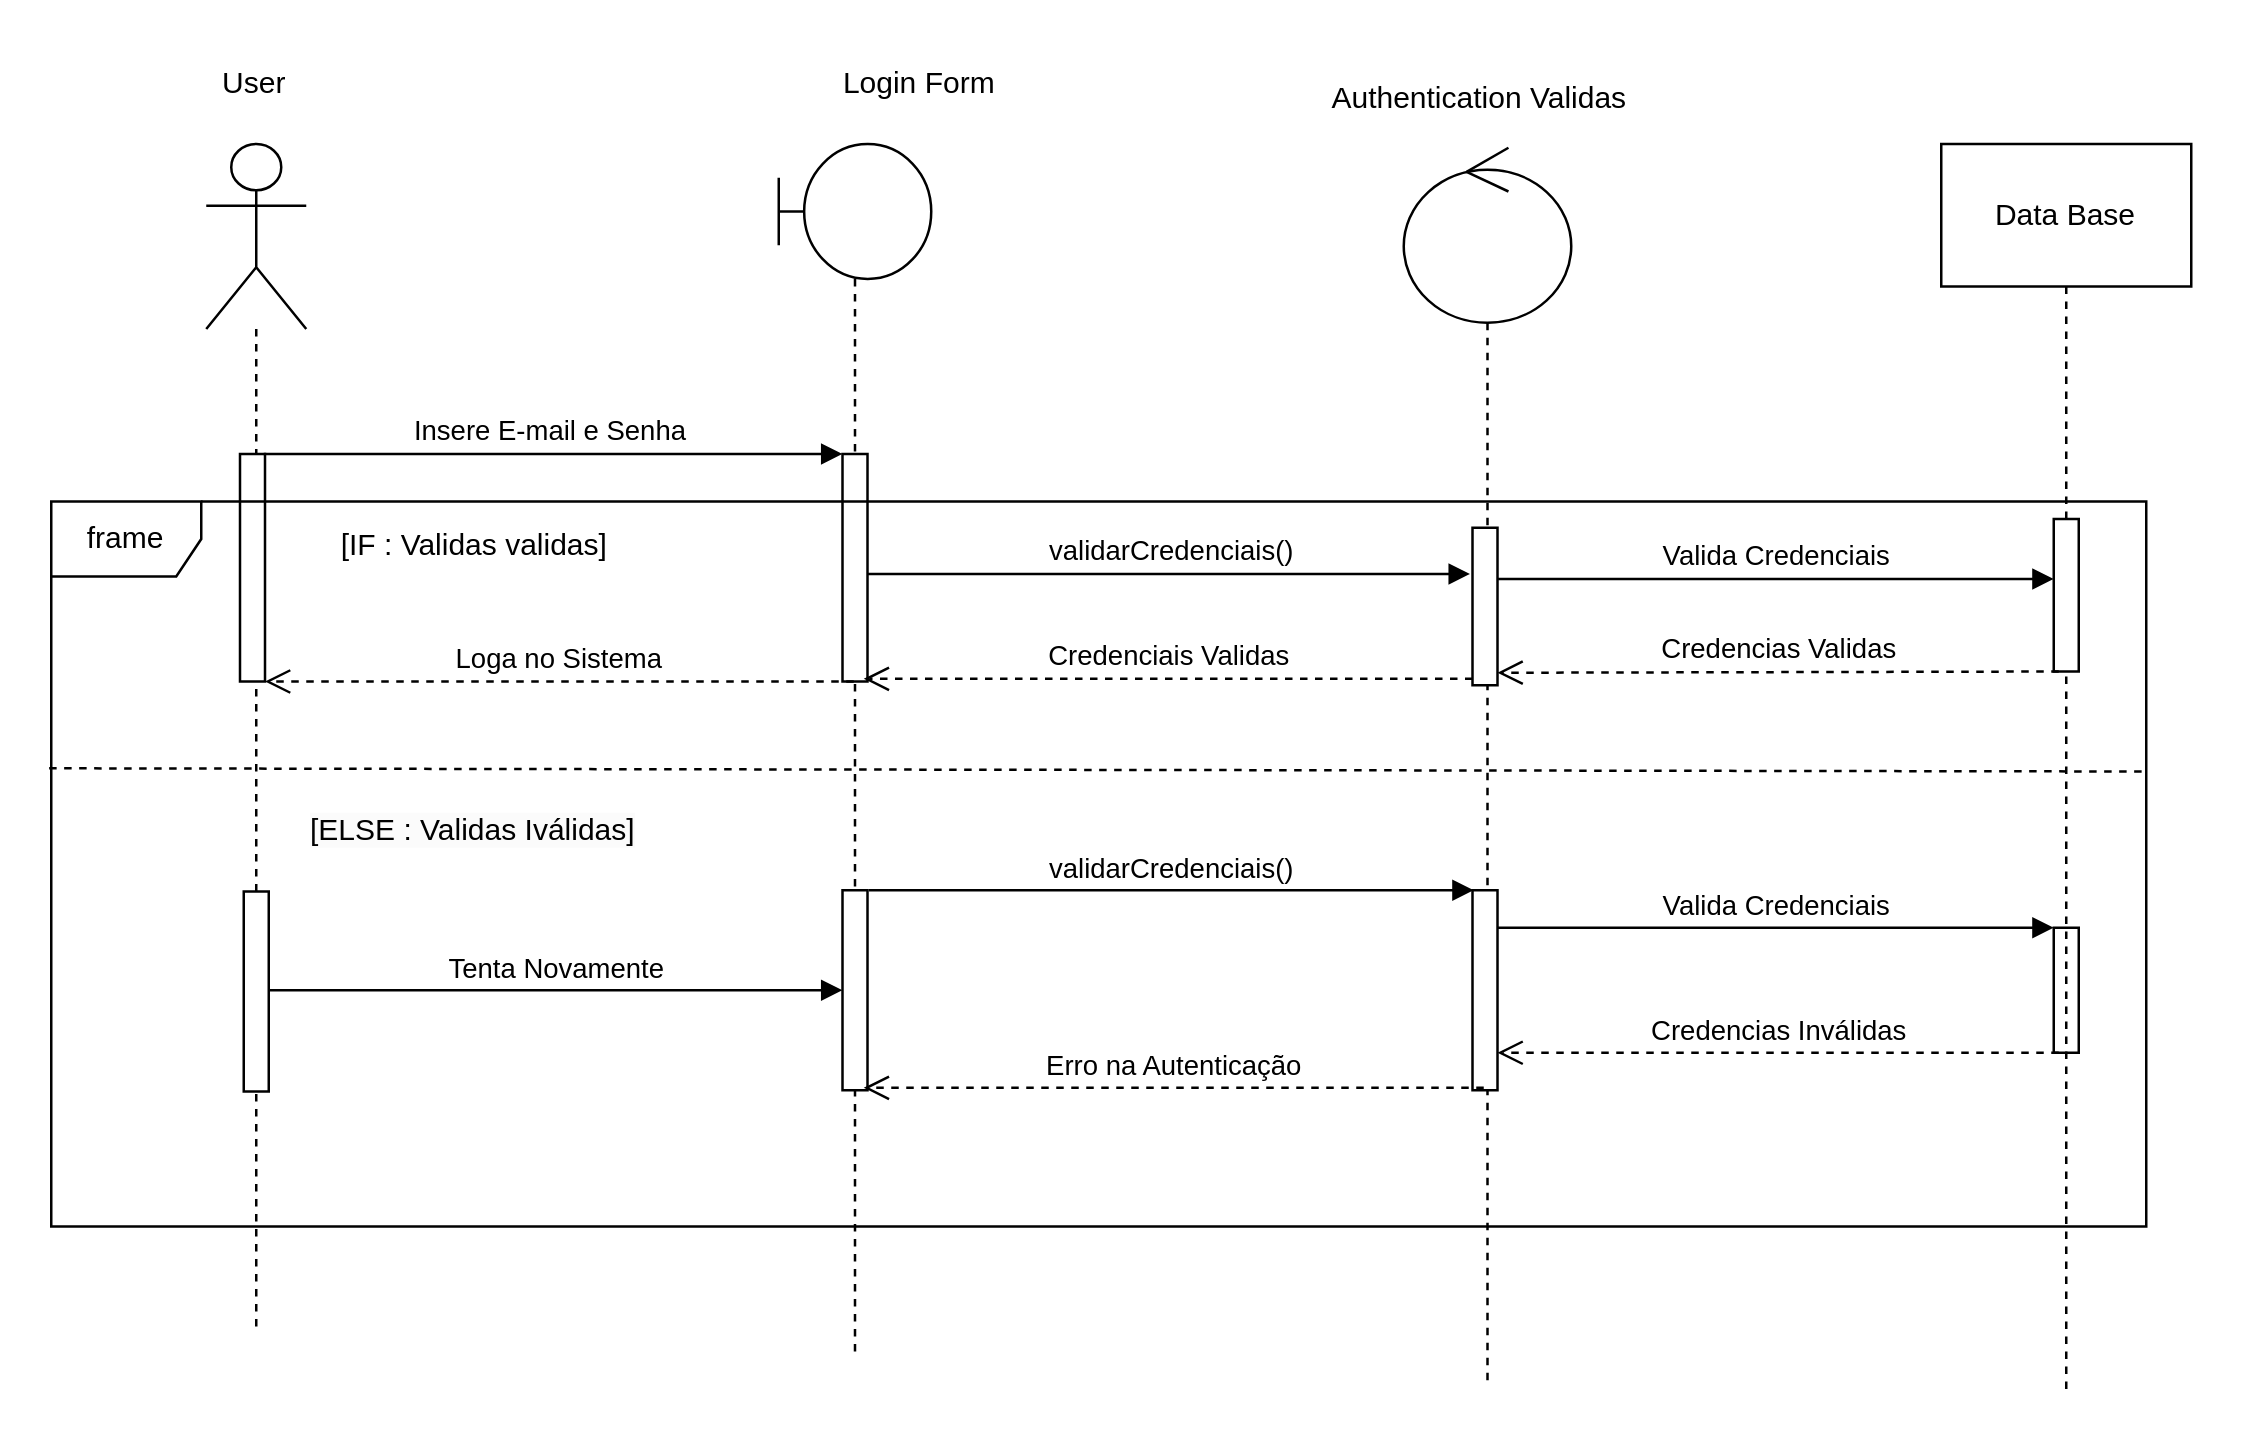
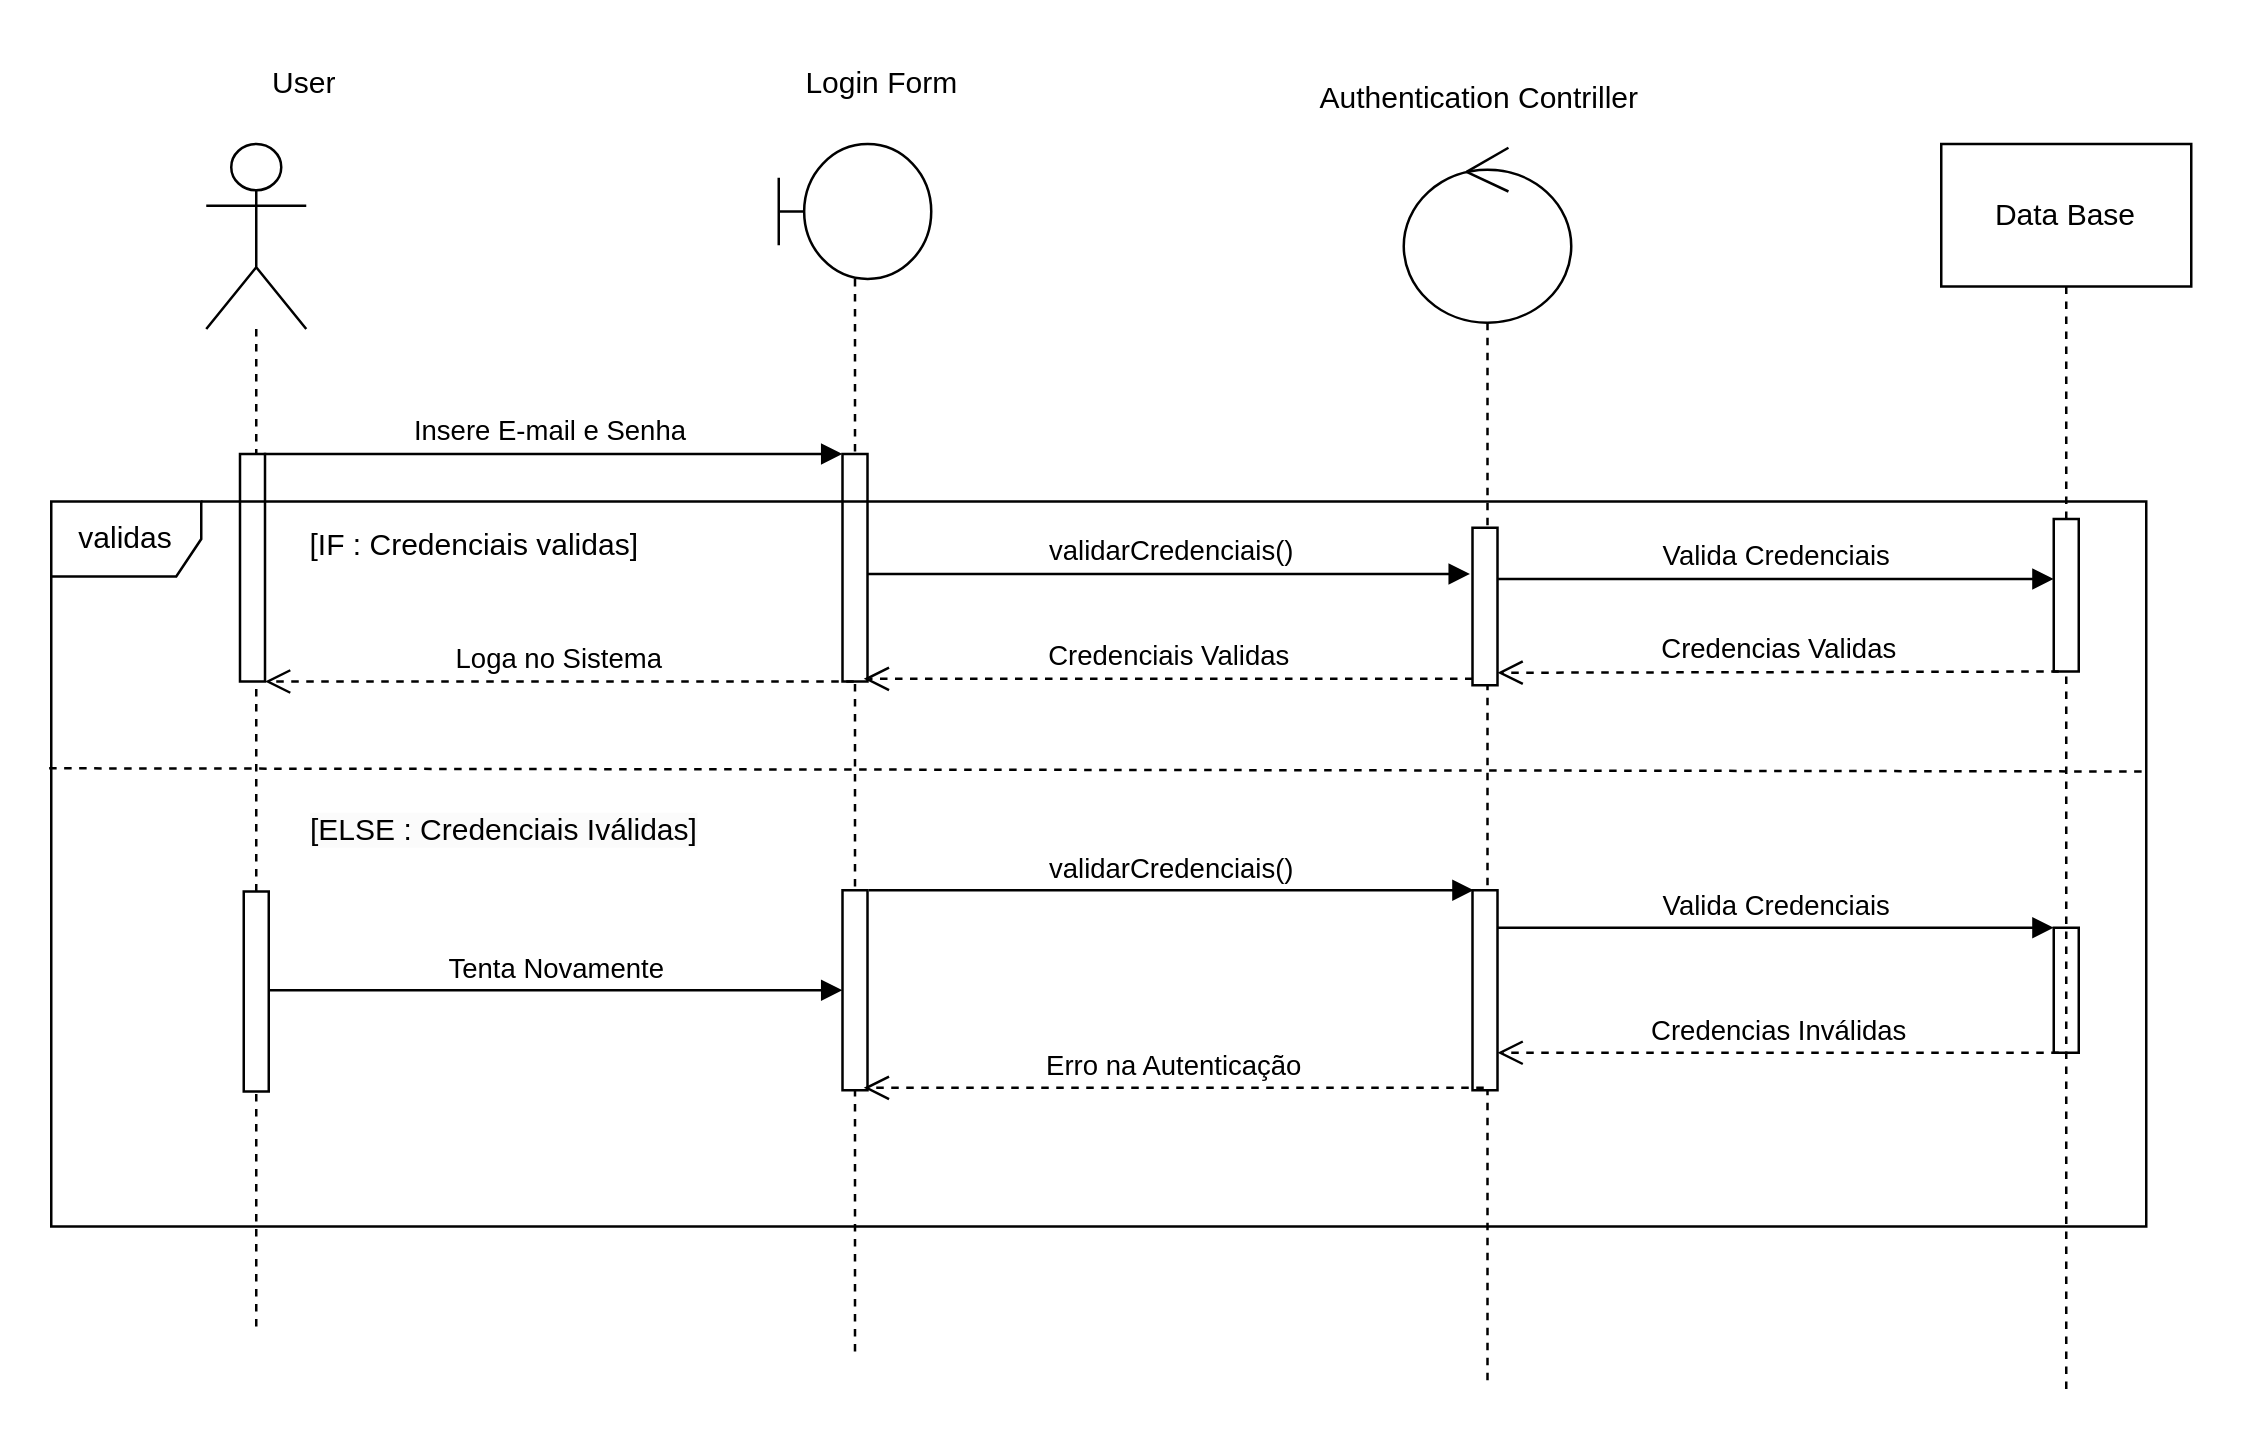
- <mxCell id="17" value="User" style="text;html=1;align=center;verticalAlign=middle;resizable=0;points=[];autosize=1;strokeColor=none;fillColor=none;" vertex="1" parent="1"><mxGeometry x="79" y="20" width="43" height="26" as="geometry" /></mxCell>
+ <mxCell id="17" value="User" style="text;html=1;align=center;verticalAlign=middle;resizable=0;points=[];autosize=1;strokeColor=none;fillColor=none;" vertex="1" parent="1"><mxGeometry x="99" y="20" width="43" height="26" as="geometry" /></mxCell>
- <mxCell id="18" value="Login Form" style="text;html=1;align=center;verticalAlign=middle;resizable=0;points=[];autosize=1;strokeColor=none;fillColor=none;" vertex="1" parent="1"><mxGeometry x="327" y="20" width="79" height="26" as="geometry" /></mxCell>
+ <mxCell id="18" value="Login Form" style="text;html=1;align=center;verticalAlign=middle;resizable=0;points=[];autosize=1;strokeColor=none;fillColor=none;" vertex="1" parent="1"><mxGeometry x="312" y="20" width="79" height="26" as="geometry" /></mxCell>
- <mxCell id="19" value="Authentication Validas" style="text;html=1;align=center;verticalAlign=middle;resizable=0;points=[];autosize=1;strokeColor=none;fillColor=none;" vertex="1" parent="1"><mxGeometry x="518" y="26" width="145" height="26" as="geometry" /></mxCell>
+ <mxCell id="19" value="Authentication Contriller" style="text;html=1;align=center;verticalAlign=middle;resizable=0;points=[];autosize=1;strokeColor=none;fillColor=none;" vertex="1" parent="1"><mxGeometry x="518" y="26" width="145" height="26" as="geometry" /></mxCell>
- <mxCell id="26" value="frame" style="shape=umlFrame;whiteSpace=wrap;html=1;pointerEvents=0;" vertex="1" parent="1"><mxGeometry x="20" y="200" width="838" height="290" as="geometry" /></mxCell>
+ <mxCell id="26" value="validas" style="shape=umlFrame;whiteSpace=wrap;html=1;pointerEvents=0;" vertex="1" parent="1"><mxGeometry x="20" y="200" width="838" height="290" as="geometry" /></mxCell>
- <mxCell id="29" value="[IF : Validas validas]" style="text;html=1;align=center;verticalAlign=middle;resizable=0;points=[];autosize=1;strokeColor=none;fillColor=none;" vertex="1" parent="1"><mxGeometry x="114" y="205" width="149" height="26" as="geometry" /></mxCell>
+ <mxCell id="29" value="[IF : Credenciais validas]" style="text;html=1;align=center;verticalAlign=middle;resizable=0;points=[];autosize=1;strokeColor=none;fillColor=none;" vertex="1" parent="1"><mxGeometry x="114" y="205" width="149" height="26" as="geometry" /></mxCell>
- <mxCell id="30" value="&lt;span style=&quot;color: rgb(0, 0, 0); font-family: Helvetica; font-size: 12px; font-style: normal; font-variant-ligatures: normal; font-variant-caps: normal; font-weight: 400; letter-spacing: normal; orphans: 2; text-align: center; text-indent: 0px; text-transform: none; widows: 2; word-spacing: 0px; -webkit-text-stroke-width: 0px; white-space: nowrap; background-color: rgb(251, 251, 251); text-decoration-thickness: initial; text-decoration-style: initial; text-decoration-color: initial; display: inline !important; float: none;&quot;&gt;[ELSE : Validas Iválidas]&lt;/span&gt;" style="text;whiteSpace=wrap;html=1;" vertex="1" parent="1"><mxGeometry x="121.996" y="317.997" width="159" height="36" as="geometry" /></mxCell>
+ <mxCell id="30" value="&lt;span style=&quot;color: rgb(0, 0, 0); font-family: Helvetica; font-size: 12px; font-style: normal; font-variant-ligatures: normal; font-variant-caps: normal; font-weight: 400; letter-spacing: normal; orphans: 2; text-align: center; text-indent: 0px; text-transform: none; widows: 2; word-spacing: 0px; -webkit-text-stroke-width: 0px; white-space: nowrap; background-color: rgb(251, 251, 251); text-decoration-thickness: initial; text-decoration-style: initial; text-decoration-color: initial; display: inline !important; float: none;&quot;&gt;[ELSE : Credenciais Iválidas]&lt;/span&gt;" style="text;whiteSpace=wrap;html=1;" vertex="1" parent="1"><mxGeometry x="121.996" y="317.997" width="159" height="36" as="geometry" /></mxCell>
